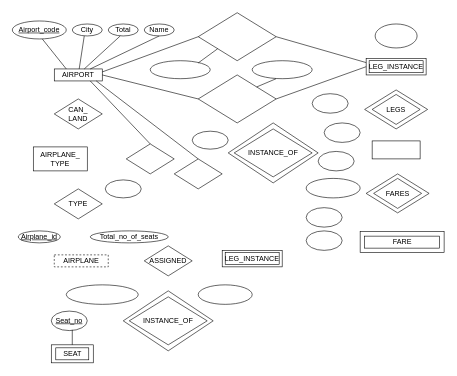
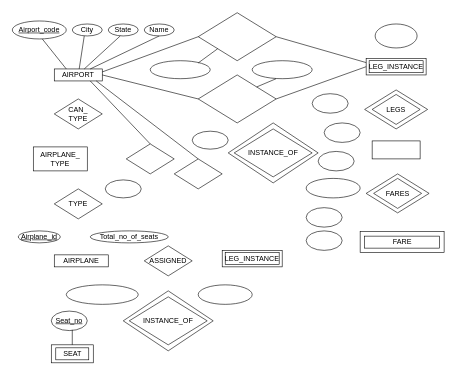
- <mxCell id="6" value="Total" style="ellipse;whiteSpace=wrap;html=1;strokeColor=#000000;" vertex="1" parent="1"><mxGeometry y="39" width="50" height="20" as="geometry" x="180" /></mxCell>
+ <mxCell id="6" value="State" style="ellipse;whiteSpace=wrap;html=1;strokeColor=#000000;" vertex="1" parent="1"><mxGeometry y="39" width="50" height="20" as="geometry" x="180" /></mxCell>
- <mxCell id="12" value="CAN_&lt;br&gt;LAND" style="rhombus;whiteSpace=wrap;html=1;strokeColor=#000000;" vertex="1" parent="1"><mxGeometry x="90" y="164" width="80" height="50" as="geometry" /></mxCell>
+ <mxCell id="12" value="CAN_&lt;br&gt;TYPE" style="rhombus;whiteSpace=wrap;html=1;strokeColor=#000000;" vertex="1" parent="1"><mxGeometry x="90" y="164" width="80" height="50" as="geometry" /></mxCell>
- <mxCell id="15" value="AIRPLANE" style="rounded=0;whiteSpace=wrap;html=1;strokeColor=#000000;dashed=1;" vertex="1" parent="1"><mxGeometry x="90" y="424" width="90" height="20" as="geometry" /></mxCell>
+ <mxCell id="15" value="AIRPLANE" style="rounded=0;whiteSpace=wrap;html=1;strokeColor=#000000;" vertex="1" parent="1"><mxGeometry x="90" y="424" width="90" height="20" as="geometry" /></mxCell>
